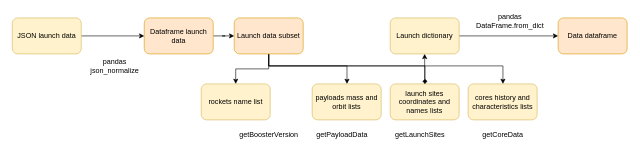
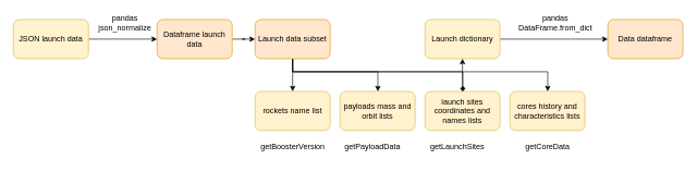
- <mxCell id="11" value="pandas json_normalize" style="text;html=1;strokeColor=none;fillColor=none;align=center;verticalAlign=middle;whiteSpace=wrap;rounded=0;" vertex="1" parent="1"><mxGeometry x="161" y="95" width="60" height="30" as="geometry" /></mxCell>
+ <mxCell id="11" value="pandas json_normalize" style="text;html=1;strokeColor=none;fillColor=none;align=center;verticalAlign=middle;whiteSpace=wrap;rounded=0;" vertex="1" parent="1"><mxGeometry x="161" y="20" width="60" height="30" as="geometry" /></mxCell>
- <mxCell id="4" value="rockets name list" style="whiteSpace=wrap;html=1;rounded=1;fillColor=#fff2cc;strokeColor=#d6b656;" vertex="1" parent="1"><mxGeometry x="335" y="139" width="115" height="60" as="geometry" /></mxCell>
+ <mxCell id="4" value="rockets name list" style="whiteSpace=wrap;html=1;rounded=1;fillColor=#fff2cc;strokeColor=#d6b656;" vertex="1" parent="1"><mxGeometry x="390" y="139" width="115" height="60" as="geometry" /></mxCell>
